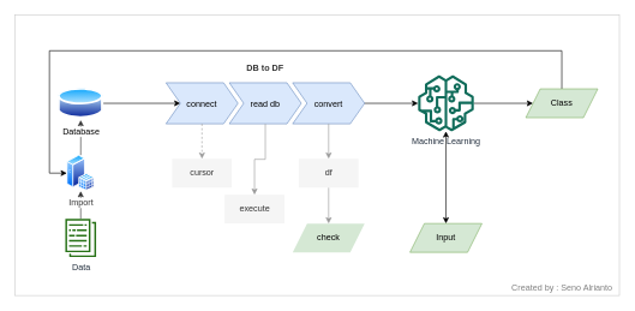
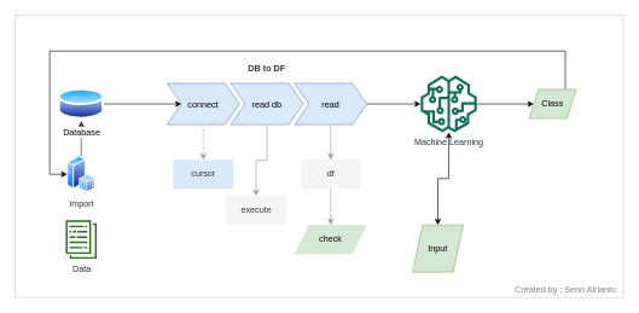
- <mxCell id="9" value="convert" style="shape=step;perimeter=stepPerimeter;fixedSize=1;points=[];fillColor=#dae8fc;strokeColor=#6c8ebf;" parent="6" vertex="1"><mxGeometry x="186" y="33" width="100" height="57" as="geometry" /></mxCell>
+ <mxCell id="9" value="read" style="shape=step;perimeter=stepPerimeter;fixedSize=1;points=[];fillColor=#dae8fc;strokeColor=#6c8ebf;" parent="6" vertex="1"><mxGeometry x="186" y="33" width="100" height="57" as="geometry" /></mxCell>
- <mxCell id="24" value="Class" style="shape=parallelogram;perimeter=parallelogramPerimeter;whiteSpace=wrap;html=1;dashed=0;fillColor=#d5e8d4;strokeColor=#82b366;" parent="1" vertex="1"><mxGeometry x="730" y="123" width="100" height="40" as="geometry" /></mxCell>
+ <mxCell id="24" value="Class" style="shape=parallelogram;perimeter=parallelogramPerimeter;whiteSpace=wrap;html=1;dashed=0;fillColor=#d5e8d4;strokeColor=#82b366;" parent="1" vertex="1"><mxGeometry x="730" y="123" width="65" height="40" as="geometry" /></mxCell>
- <mxCell id="11" value="cursor" style="html=1;dashed=0;whitespace=wrap;fillColor=#f5f5f5;fontColor=#333333;strokeColor=none;" parent="1" vertex="1"><mxGeometry x="238.5" y="220" width="83" height="40" as="geometry" /></mxCell>
+ <mxCell id="11" value="cursor" style="html=1;dashed=0;whitespace=wrap;fillColor=#dae8fc;fontColor=#333333;strokeColor=none;" parent="1" vertex="1"><mxGeometry x="238.5" y="220" width="83" height="40" as="geometry" /></mxCell>
- <mxCell id="3" style="edgeStyle=orthogonalEdgeStyle;rounded=0;orthogonalLoop=1;jettySize=auto;html=1;startArrow=none;startFill=0;fontColor=#333333;strokeColor=#333333;" parent="1" source="4" target="26" edge="1"><mxGeometry relative="1" as="geometry" /></mxCell>
- <mxCell id="21" value="Input" style="shape=parallelogram;perimeter=parallelogramPerimeter;whiteSpace=wrap;html=1;dashed=0;fillColor=#d5e8d4;strokeColor=#82b366;" parent="1" vertex="1"><mxGeometry x="569" y="310" width="100" height="40" as="geometry" /></mxCell>
+ <mxCell id="21" value="Input" style="shape=parallelogram;perimeter=parallelogramPerimeter;whiteSpace=wrap;html=1;dashed=0;fillColor=#d5e8d4;strokeColor=#82b366;" parent="1" vertex="1"><mxGeometry x="569" y="310" width="70" height="65" as="geometry" /></mxCell>
